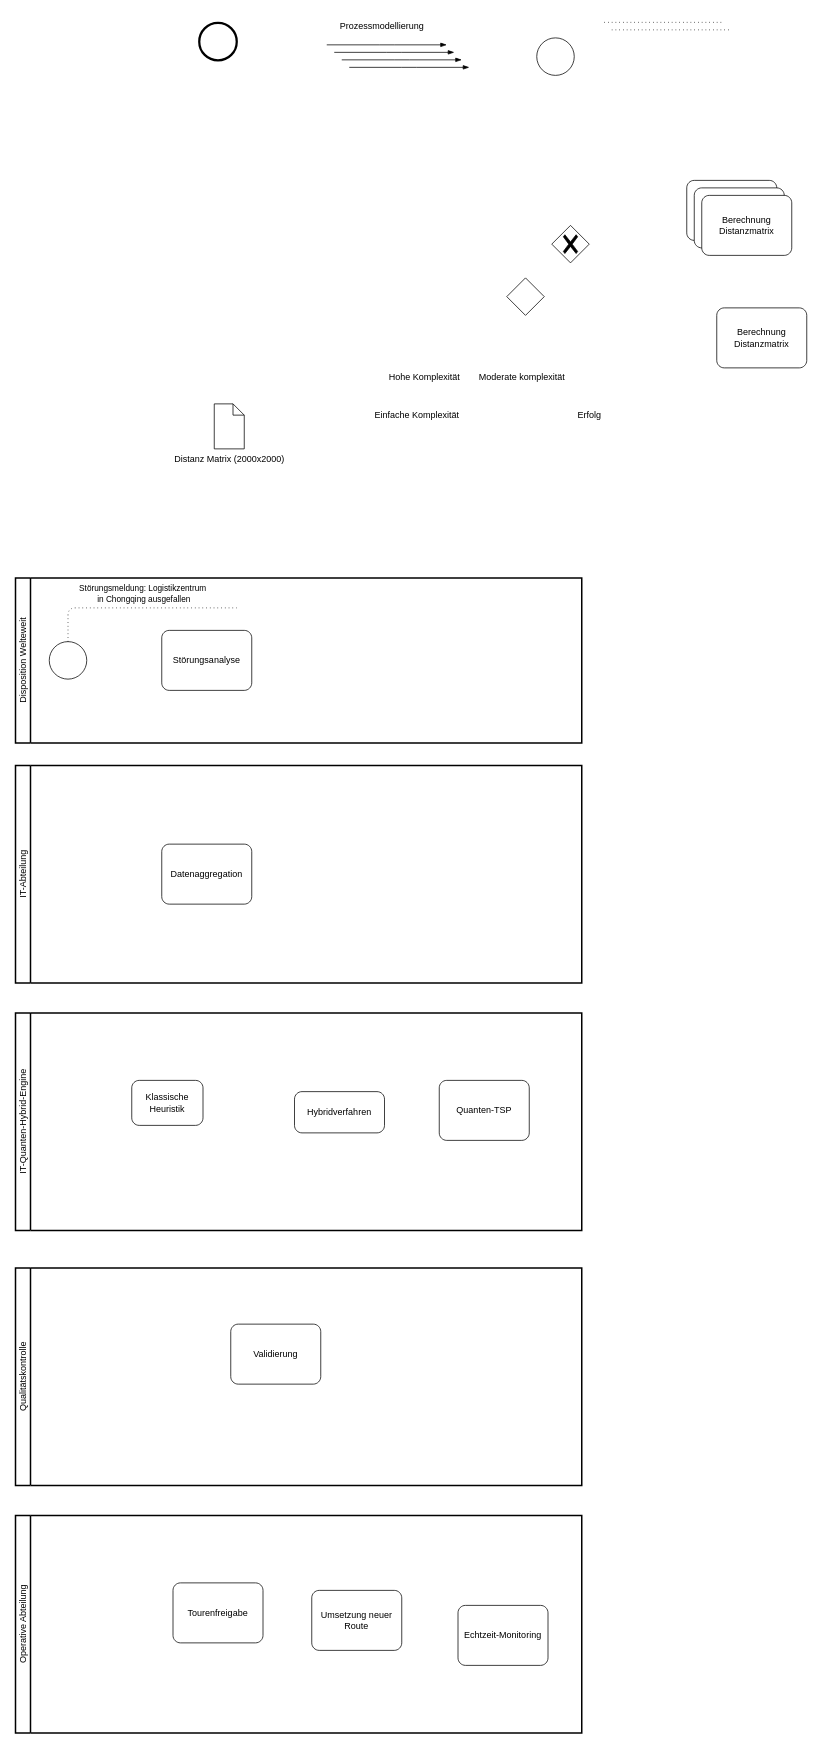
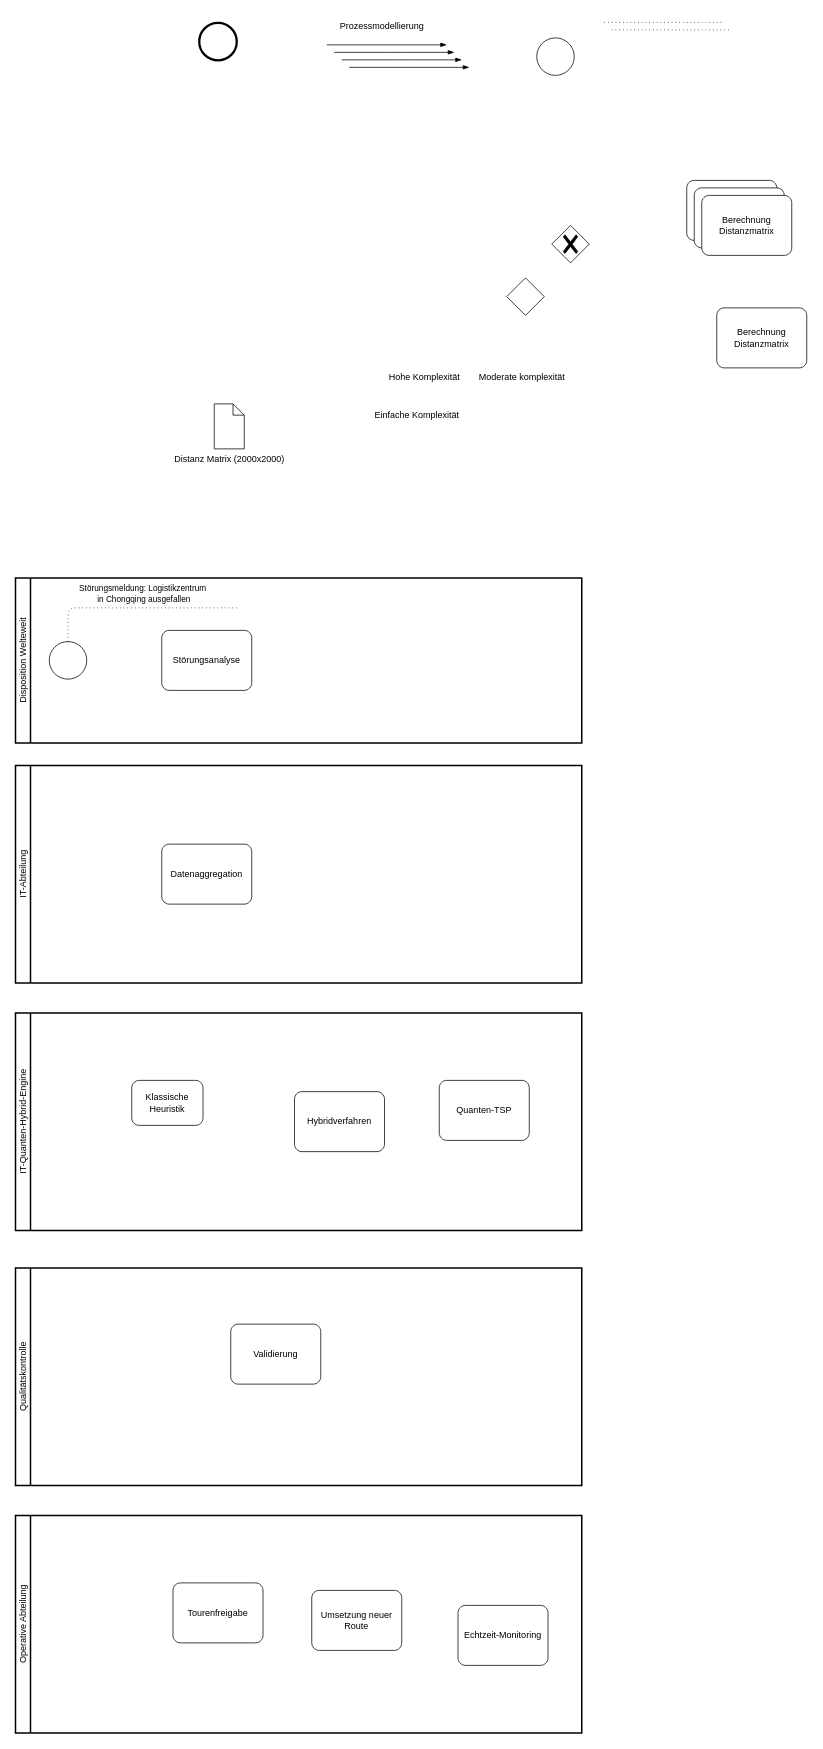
- <mxCell id="38" value="Erfolg" style="text;html=1;align=center;verticalAlign=middle;resizable=0;points=[];autosize=1;strokeColor=none;fillColor=none;" vertex="1" parent="1"><mxGeometry x="760" y="538" width="50" height="30" as="geometry" /></mxCell>
- <mxCell id="25" value="Hybridverfahren" style="points=[[0.25,0,0],[0.5,0,0],[0.75,0,0],[1,0.25,0],[1,0.5,0],[1,0.75,0],[0.75,1,0],[0.5,1,0],[0.25,1,0],[0,0.75,0],[0,0.5,0],[0,0.25,0]];shape=mxgraph.bpmn.task;whiteSpace=wrap;rectStyle=rounded;size=10;html=1;container=1;expand=0;collapsible=0;taskMarker=abstract;" vertex="1" parent="23"><mxGeometry x="372" y="105" width="120" height="55" as="geometry" /></mxCell>
+ <mxCell id="25" value="Hybridverfahren" style="points=[[0.25,0,0],[0.5,0,0],[0.75,0,0],[1,0.25,0],[1,0.5,0],[1,0.75,0],[0.75,1,0],[0.5,1,0],[0.25,1,0],[0,0.75,0],[0,0.5,0],[0,0.25,0]];shape=mxgraph.bpmn.task;whiteSpace=wrap;rectStyle=rounded;size=10;html=1;container=1;expand=0;collapsible=0;taskMarker=abstract;" vertex="1" parent="23"><mxGeometry x="372" y="105" width="120" height="80" as="geometry" /></mxCell>
